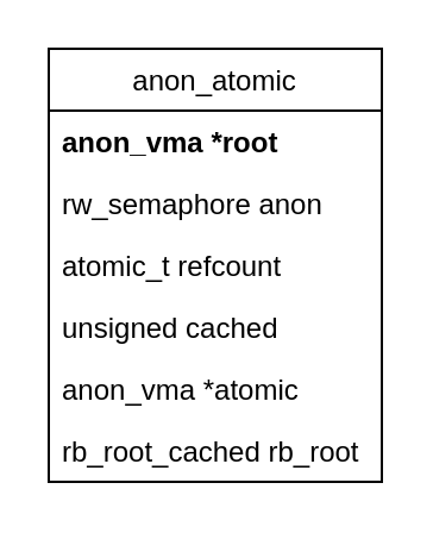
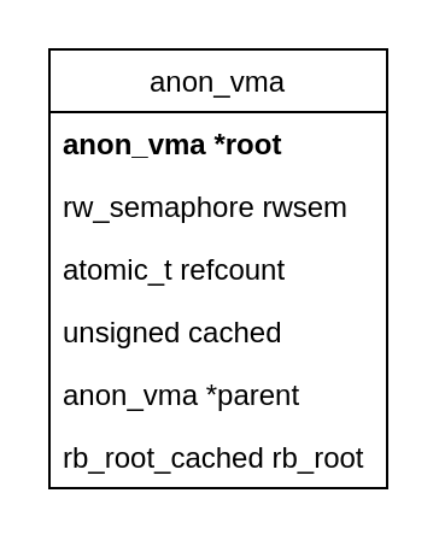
- <mxCell id="2" value="anon_atomic" style="swimlane;fontStyle=0;childLayout=stackLayout;horizontal=1;startSize=26;fillColor=none;horizontalStack=0;resizeParent=1;resizeParentMax=0;resizeLast=0;collapsible=1;marginBottom=0;" vertex="1" parent="1"><mxGeometry x="20" y="20" width="140" height="182" as="geometry"><mxRectangle x="1060" y="-310" width="90" height="26" as="alternateBounds" /></mxGeometry></mxCell>
+ <mxCell id="2" value="anon_vma" style="swimlane;fontStyle=0;childLayout=stackLayout;horizontal=1;startSize=26;fillColor=none;horizontalStack=0;resizeParent=1;resizeParentMax=0;resizeLast=0;collapsible=1;marginBottom=0;" vertex="1" parent="1"><mxGeometry x="20" y="20" width="140" height="182" as="geometry"><mxRectangle x="1060" y="-310" width="90" height="26" as="alternateBounds" /></mxGeometry></mxCell>
- <mxCell id="4" value="rw_semaphore anon" style="text;strokeColor=none;fillColor=none;align=left;verticalAlign=top;spacingLeft=4;spacingRight=4;overflow=hidden;rotatable=0;points=[[0,0.5],[1,0.5]];portConstraint=eastwest;" vertex="1" parent="2"><mxGeometry y="52" width="140" height="26" as="geometry" /></mxCell>
+ <mxCell id="4" value="rw_semaphore rwsem" style="text;strokeColor=none;fillColor=none;align=left;verticalAlign=top;spacingLeft=4;spacingRight=4;overflow=hidden;rotatable=0;points=[[0,0.5],[1,0.5]];portConstraint=eastwest;" vertex="1" parent="2"><mxGeometry y="52" width="140" height="26" as="geometry" /></mxCell>
- <mxCell id="7" value="anon_vma *atomic" style="text;strokeColor=none;fillColor=none;align=left;verticalAlign=top;spacingLeft=4;spacingRight=4;overflow=hidden;rotatable=0;points=[[0,0.5],[1,0.5]];portConstraint=eastwest;" vertex="1" parent="2"><mxGeometry y="130" width="140" height="26" as="geometry" /></mxCell>
+ <mxCell id="7" value="anon_vma *parent" style="text;strokeColor=none;fillColor=none;align=left;verticalAlign=top;spacingLeft=4;spacingRight=4;overflow=hidden;rotatable=0;points=[[0,0.5],[1,0.5]];portConstraint=eastwest;" vertex="1" parent="2"><mxGeometry y="130" width="140" height="26" as="geometry" /></mxCell>
